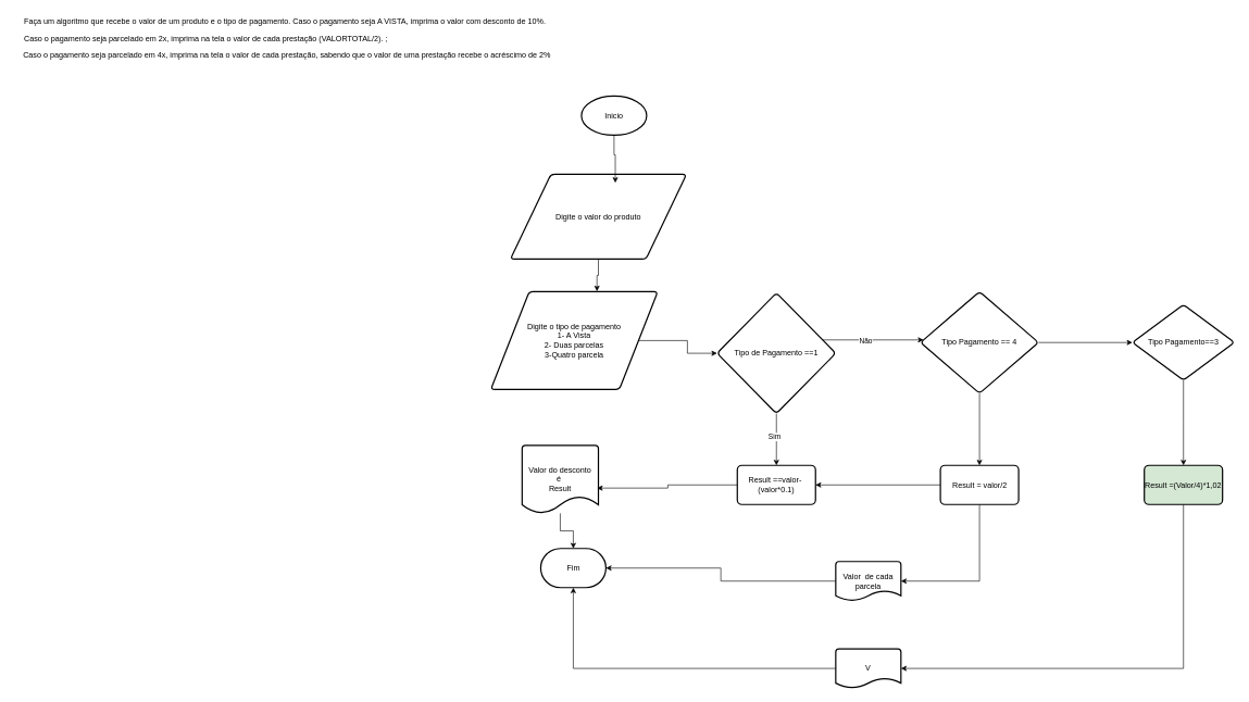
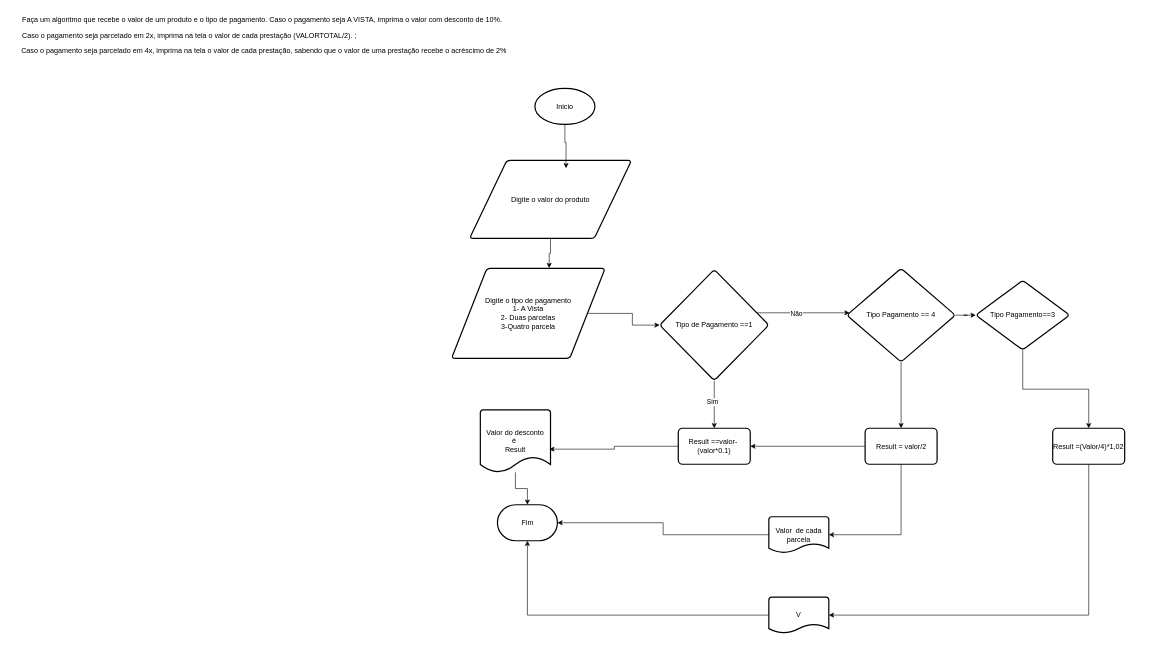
- <mxCell id="22" value="Tipo Pagamento==3" style="rhombus;whiteSpace=wrap;html=1;strokeWidth=2;rounded=1;arcSize=12;" parent="1" vertex="1"><mxGeometry x="1736" y="467" width="156.5" height="116" as="geometry" /></mxCell>
+ <mxCell id="22" value="Tipo Pagamento==3" style="rhombus;whiteSpace=wrap;html=1;strokeWidth=2;rounded=1;arcSize=12;" parent="1" vertex="1"><mxGeometry x="1626" y="467" width="156.5" height="116" as="geometry" /></mxCell>
- <mxCell id="26" value="Result =(Valor/4)*1,02" style="whiteSpace=wrap;html=1;strokeWidth=2;rounded=1;arcSize=12;fillColor=#d5e8d4;" parent="1" vertex="1"><mxGeometry x="1754.25" y="713.5" width="120" height="60" as="geometry" /></mxCell>
+ <mxCell id="26" value="Result =(Valor/4)*1,02" style="whiteSpace=wrap;html=1;strokeWidth=2;rounded=1;arcSize=12;" parent="1" vertex="1"><mxGeometry x="1754.25" y="713.5" width="120" height="60" as="geometry" /></mxCell>
